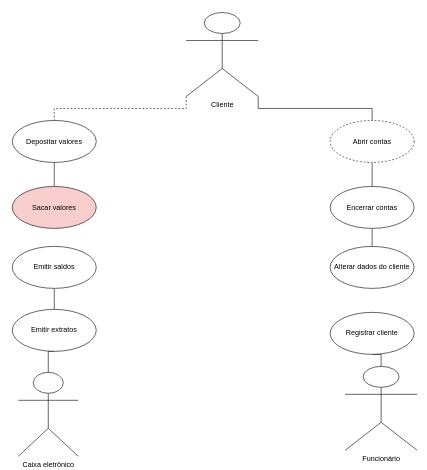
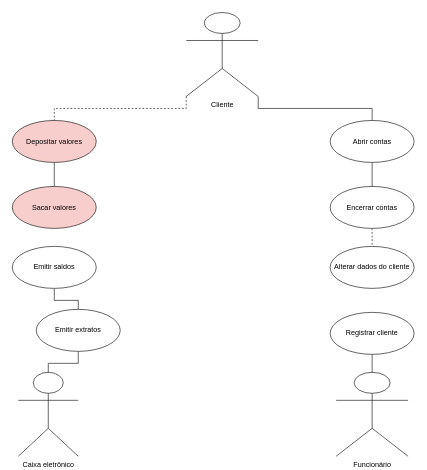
- <mxCell id="12" value="Depositar valores" style="ellipse;whiteSpace=wrap;html=1;" vertex="1" parent="1"><mxGeometry x="20" y="200" width="140" height="70" as="geometry" /></mxCell>
+ <mxCell id="12" value="Depositar valores" style="ellipse;whiteSpace=wrap;html=1;fillColor=#f8cecc;" vertex="1" parent="1"><mxGeometry x="20" y="200" width="140" height="70" as="geometry" /></mxCell>
- <mxCell id="8" value="Abrir contas" style="ellipse;whiteSpace=wrap;html=1;dashed=1;" vertex="1" parent="1"><mxGeometry x="550" y="200" width="140" height="70" as="geometry" /></mxCell>
+ <mxCell id="8" value="Abrir contas" style="ellipse;whiteSpace=wrap;html=1;" vertex="1" parent="1"><mxGeometry x="550" y="200" width="140" height="70" as="geometry" /></mxCell>
- <mxCell id="9" style="edgeStyle=orthogonalEdgeStyle;rounded=0;orthogonalLoop=1;jettySize=auto;html=1;exitX=0.5;exitY=1;exitDx=0;exitDy=0;entryX=0.5;entryY=0;entryDx=0;entryDy=0;endArrow=none;endFill=0;" edge="1" parent="1" source="10" target="18"><mxGeometry relative="1" as="geometry" /></mxCell>
+ <mxCell id="9" style="edgeStyle=orthogonalEdgeStyle;rounded=0;orthogonalLoop=1;jettySize=auto;html=1;exitX=0.5;exitY=1;exitDx=0;exitDy=0;entryX=0.5;entryY=0;entryDx=0;entryDy=0;endArrow=none;endFill=0;dashed=1;" edge="1" parent="1" source="10" target="18"><mxGeometry relative="1" as="geometry" /></mxCell>
- <mxCell id="17" value="Emitir extratos" style="ellipse;whiteSpace=wrap;html=1;" vertex="1" parent="1"><mxGeometry x="20" y="515" width="140" height="70" as="geometry" /></mxCell>
+ <mxCell id="17" value="Emitir extratos" style="ellipse;whiteSpace=wrap;html=1;" vertex="1" parent="1"><mxGeometry x="60" y="515" width="140" height="70" as="geometry" /></mxCell>
- <mxCell id="5" value="Funcionário" style="shape=umlActor;html=1;verticalLabelPosition=bottom;verticalAlign=top;align=center;" vertex="1" parent="1"><mxGeometry x="575" y="610" width="120" height="140" as="geometry" /></mxCell>
+ <mxCell id="5" value="Funcionário" style="shape=umlActor;html=1;verticalLabelPosition=bottom;verticalAlign=top;align=center;" vertex="1" parent="1"><mxGeometry x="560" y="620" width="120" height="140" as="geometry" /></mxCell>
